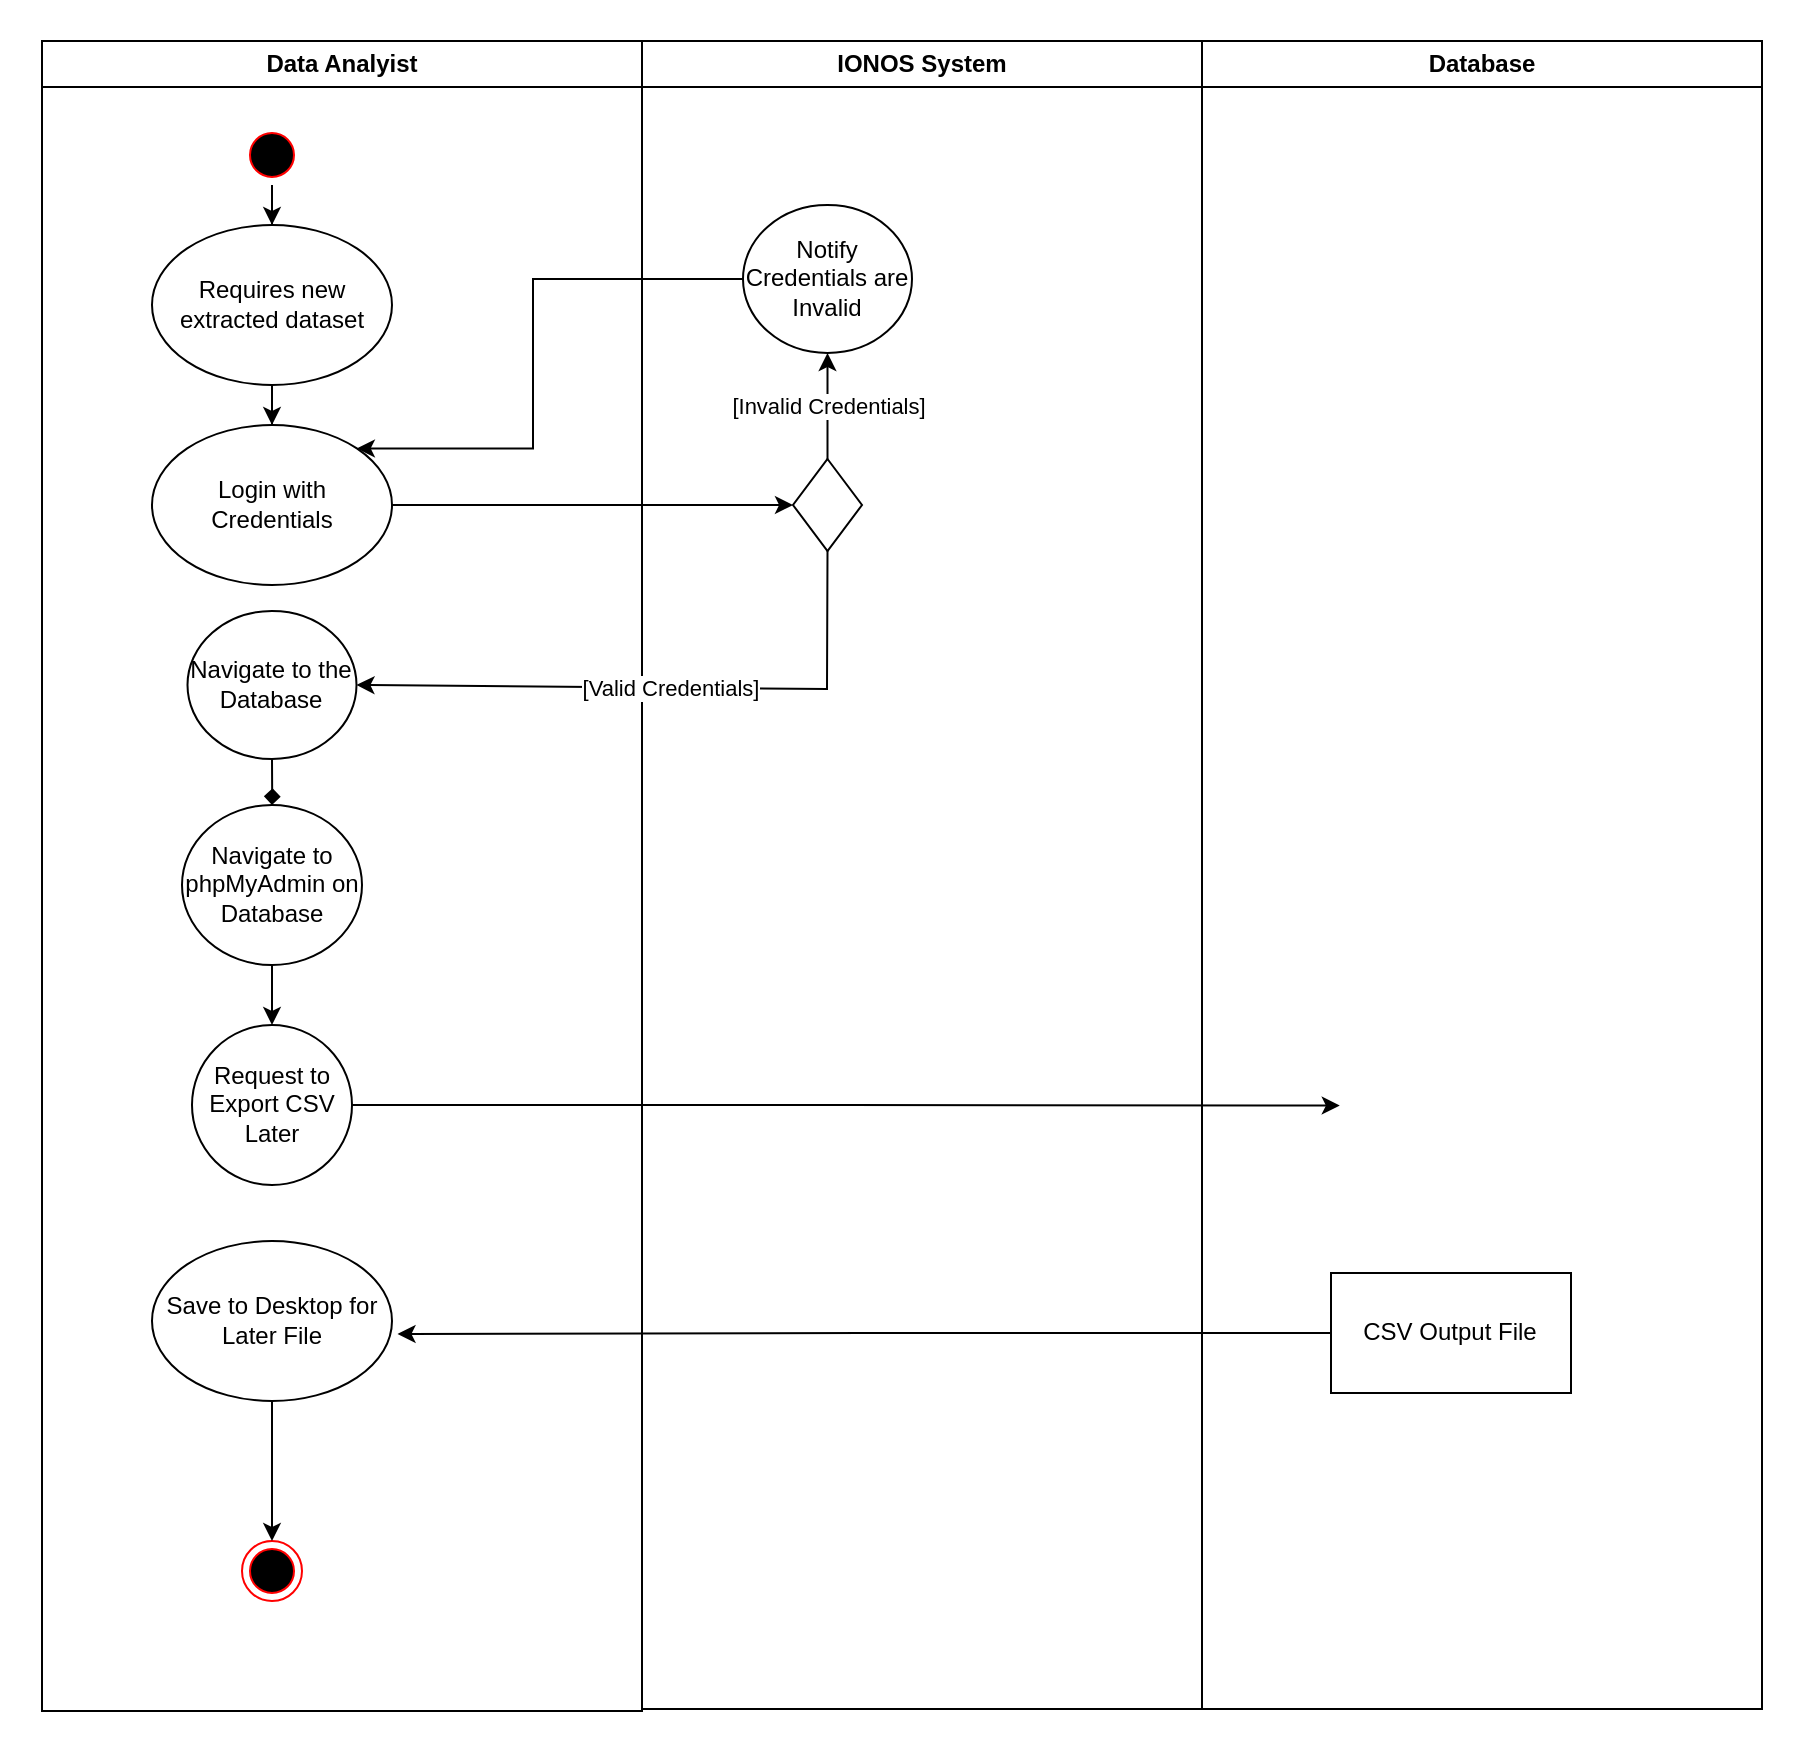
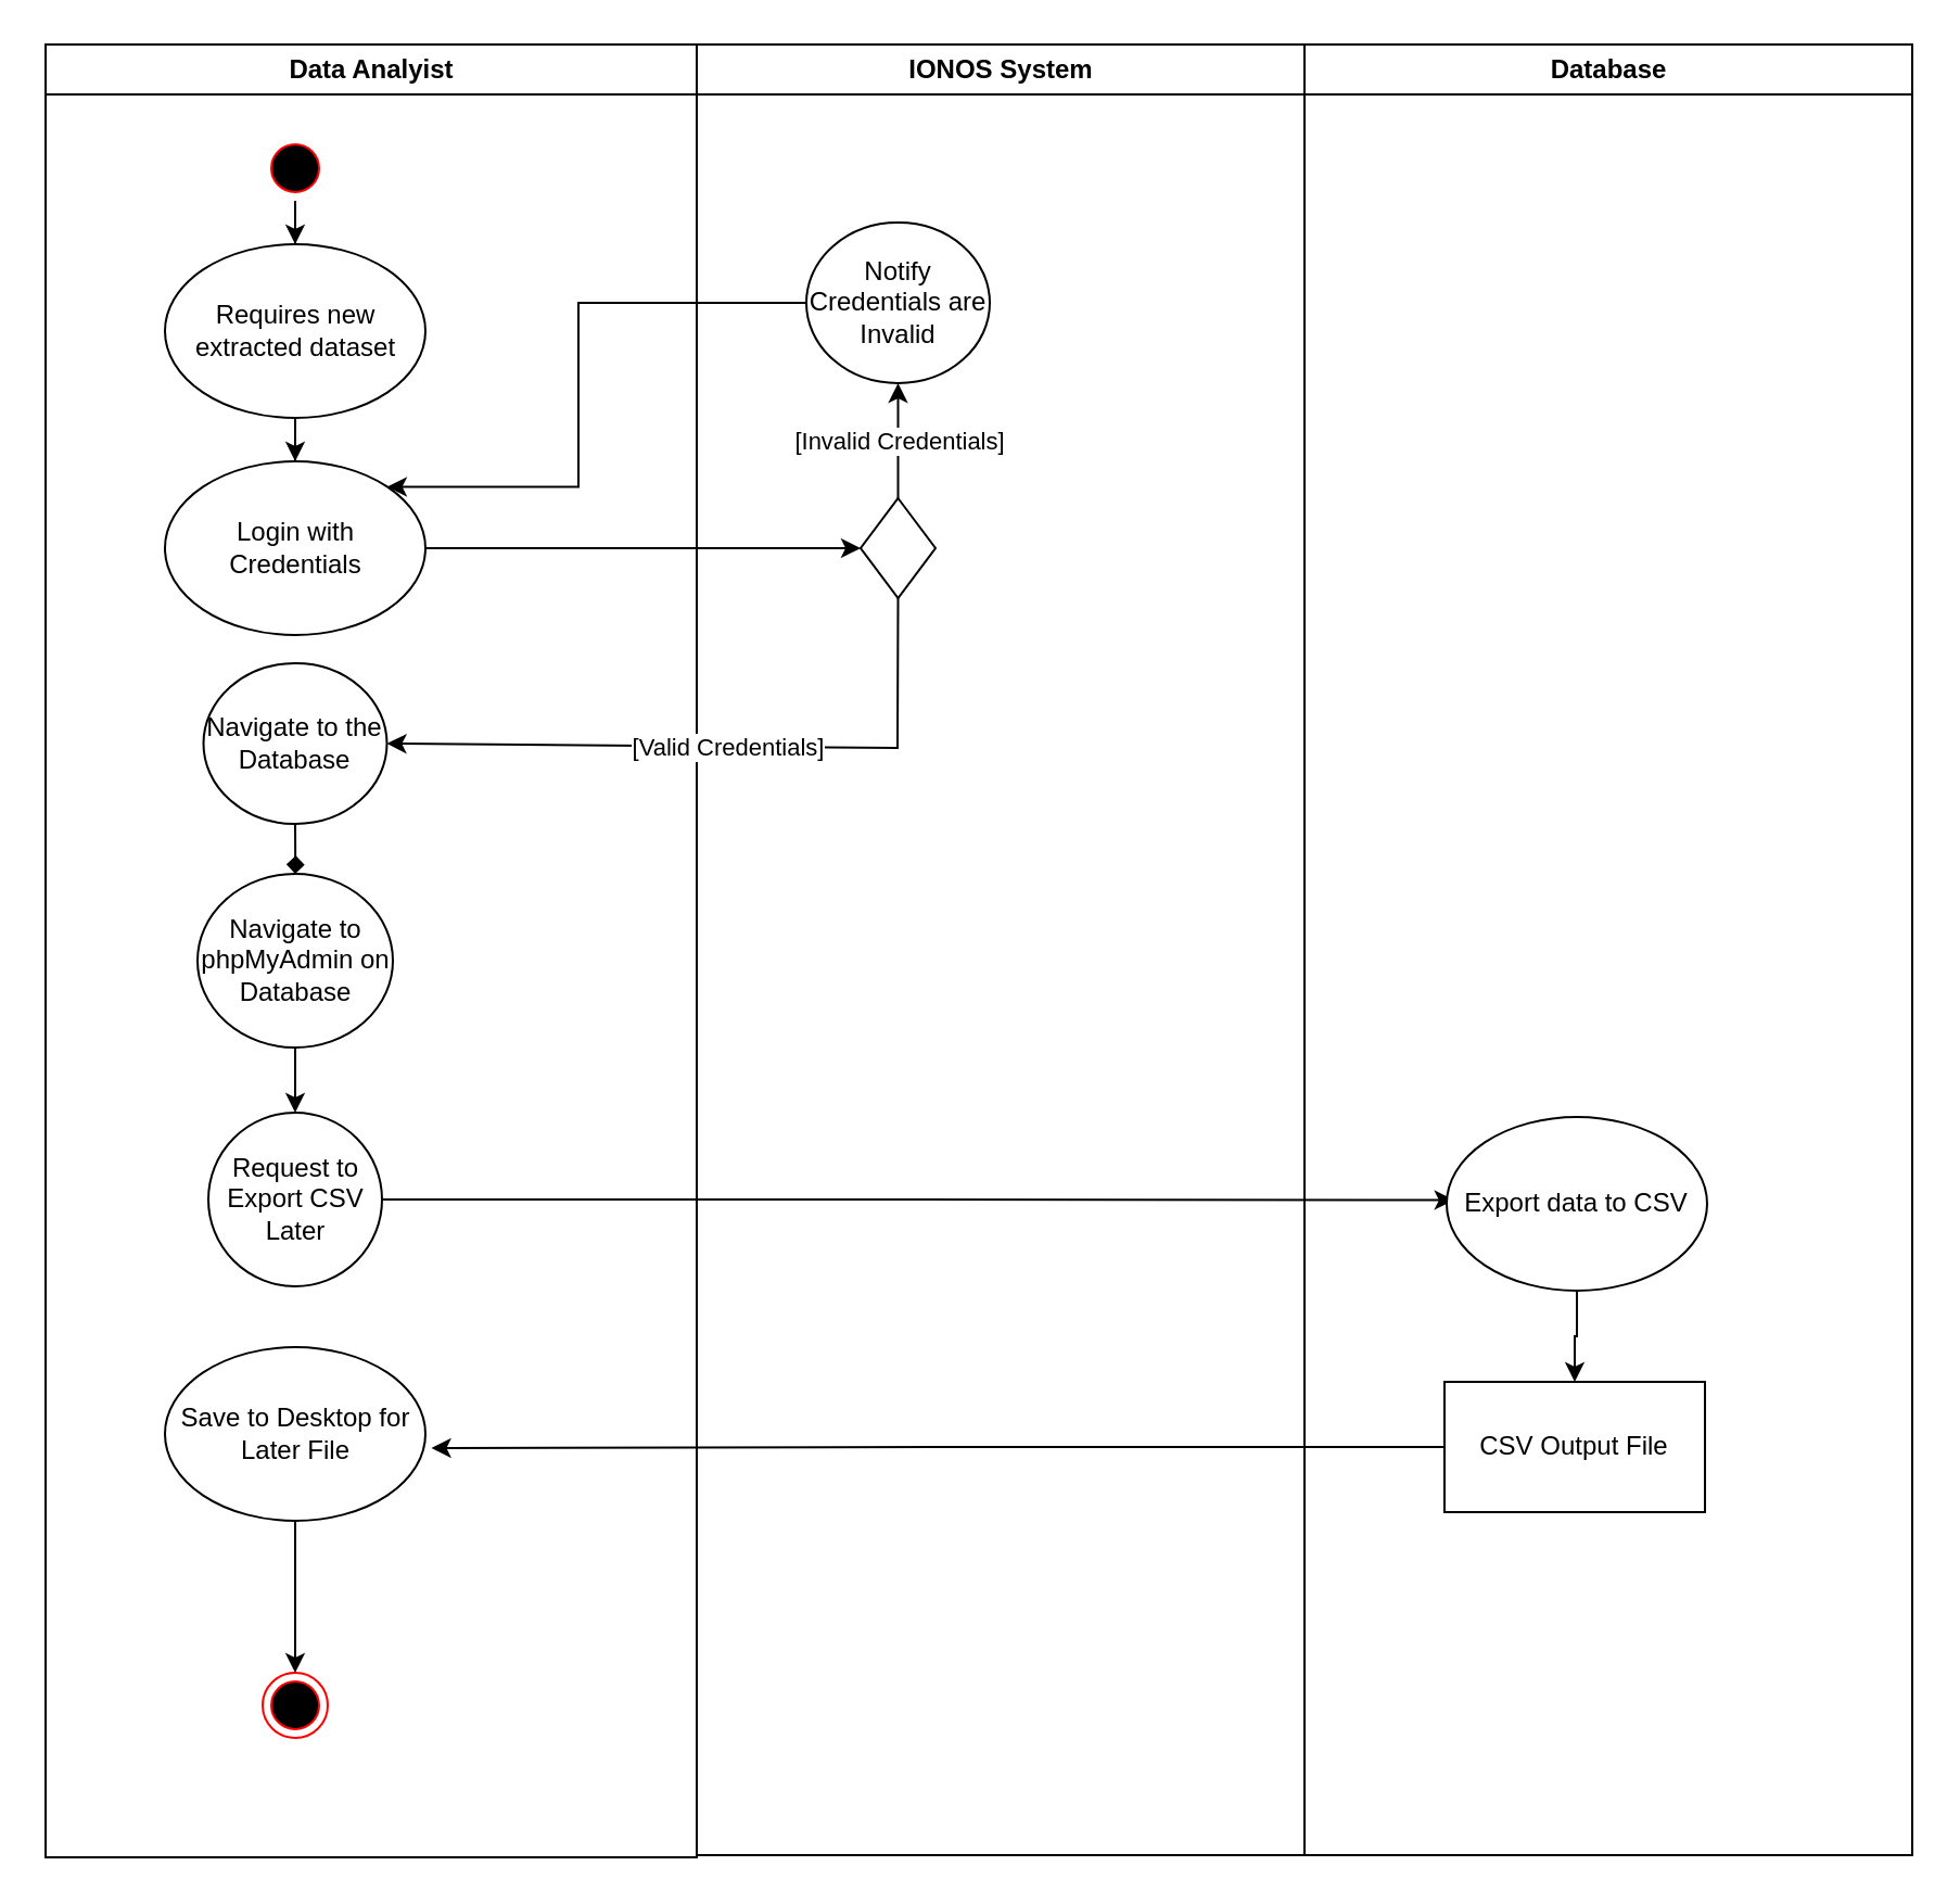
+ <mxCell id="25" value="Export data to CSV" style="ellipse;whiteSpace=wrap;html=1;" vertex="1" parent="23"><mxGeometry x="65.5" y="494" width="120" height="80" as="geometry" /></mxCell>
+ <mxCell id="24" value="" style="edgeStyle=orthogonalEdgeStyle;rounded=0;orthogonalLoop=1;jettySize=auto;html=1;" edge="1" parent="23" source="25" target="26"><mxGeometry relative="1" as="geometry" /></mxCell>
